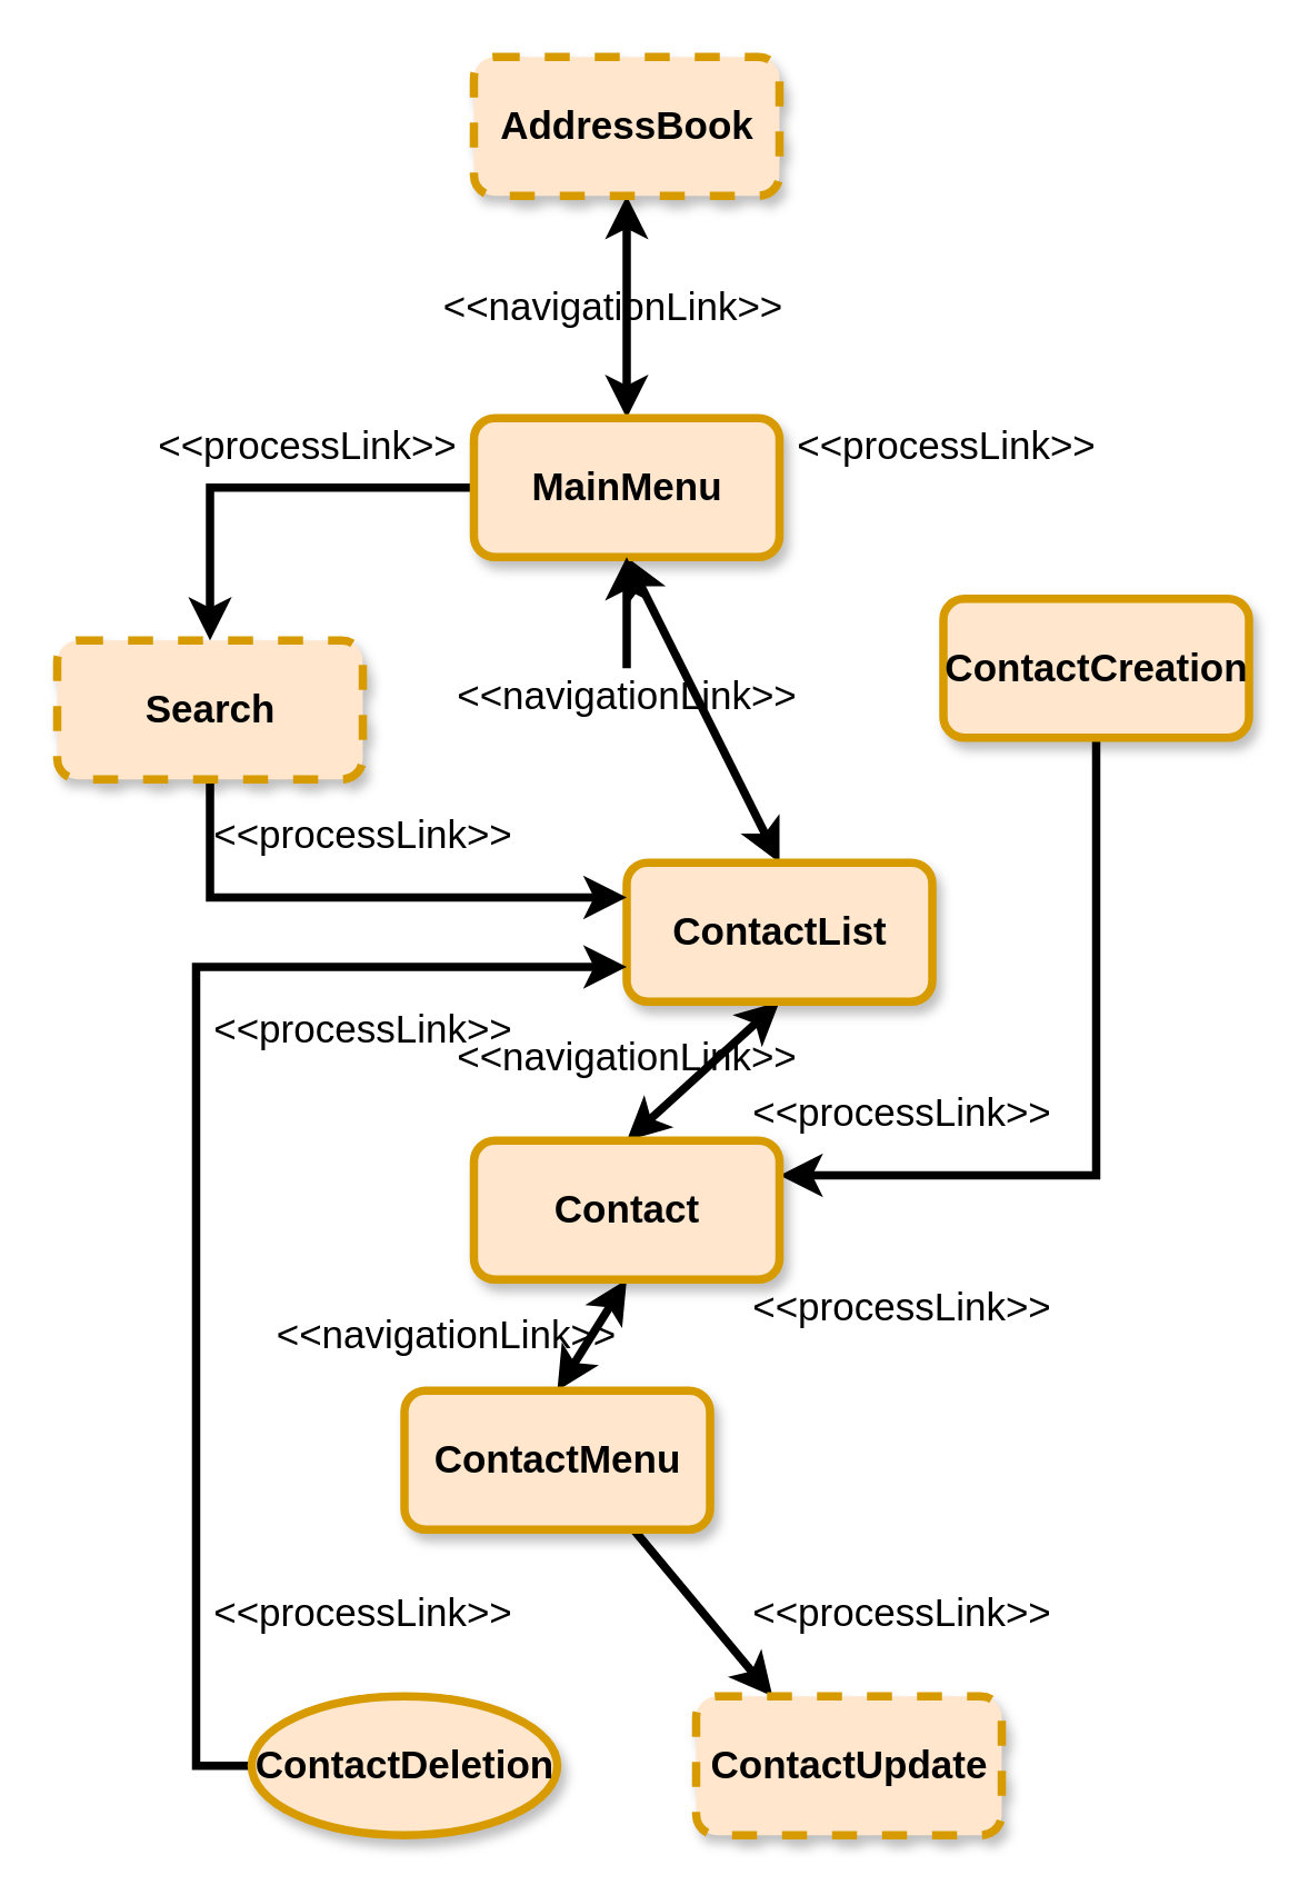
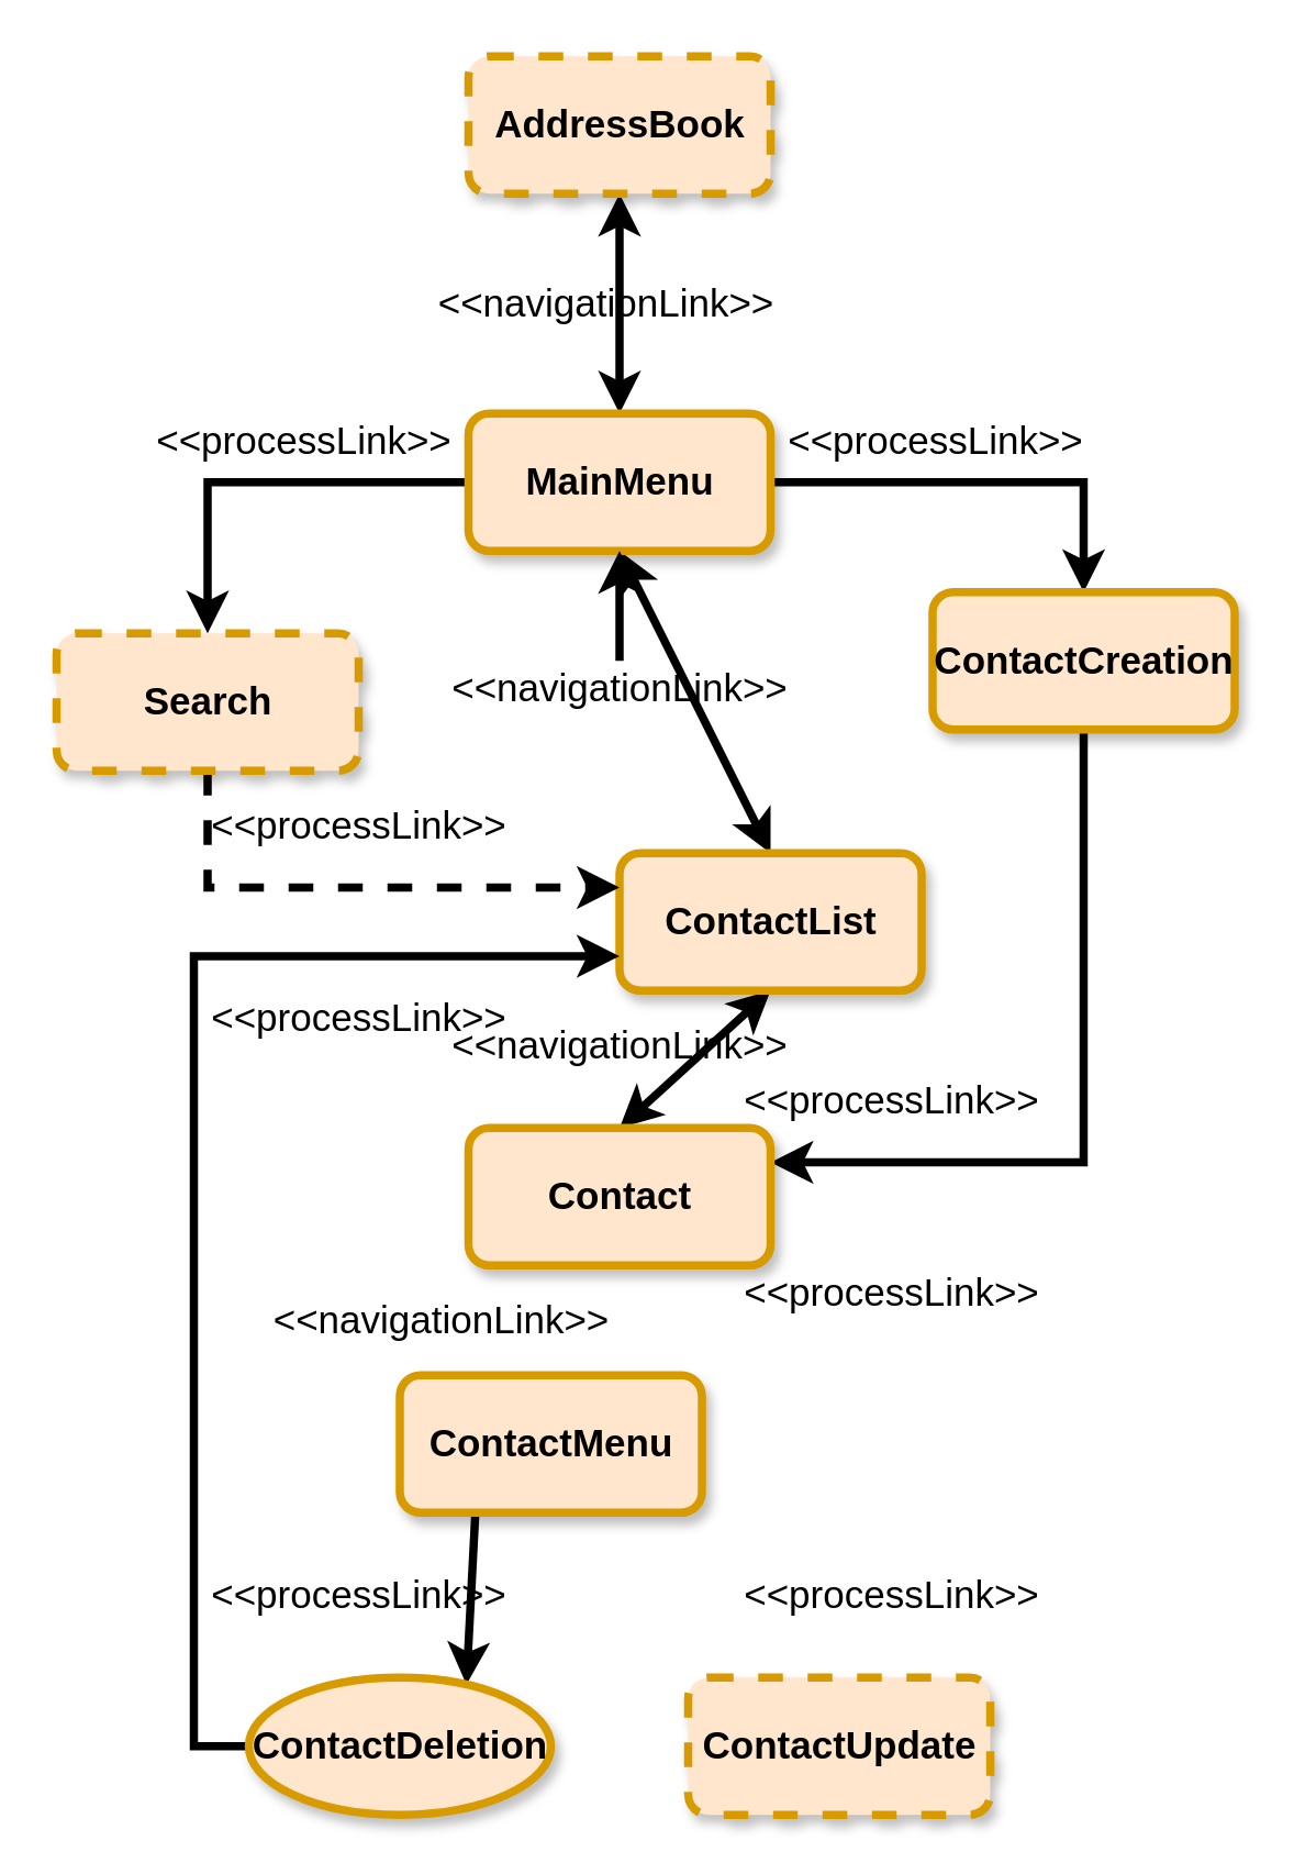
+ <mxCell id="6" style="edgeStyle=orthogonalEdgeStyle;rounded=0;orthogonalLoop=1;jettySize=auto;html=1;exitX=1;exitY=0.5;exitDx=0;exitDy=0;entryX=0.5;entryY=0;entryDx=0;entryDy=0;fontSize=14;startArrow=none;startFill=0;strokeWidth=3;" edge="1" parent="1" source="7" target="13"><mxGeometry relative="1" as="geometry" /></mxCell>
- <mxCell id="10" style="edgeStyle=orthogonalEdgeStyle;rounded=0;orthogonalLoop=1;jettySize=auto;html=1;exitX=0.5;exitY=1;exitDx=0;exitDy=0;entryX=0;entryY=0.25;entryDx=0;entryDy=0;fontSize=14;startArrow=none;startFill=0;strokeWidth=3;" edge="1" parent="1" source="11" target="9"><mxGeometry relative="1" as="geometry" /></mxCell>
+ <mxCell id="10" style="edgeStyle=orthogonalEdgeStyle;rounded=0;orthogonalLoop=1;jettySize=auto;html=1;exitX=0.5;exitY=1;exitDx=0;exitDy=0;entryX=0;entryY=0.25;entryDx=0;entryDy=0;fontSize=14;startArrow=none;startFill=0;strokeWidth=3;dashed=1;" edge="1" parent="1" source="11" target="9"><mxGeometry relative="1" as="geometry" /></mxCell>
- <mxCell id="14" style="edgeStyle=none;rounded=0;orthogonalLoop=1;jettySize=auto;html=1;exitX=0.5;exitY=1;exitDx=0;exitDy=0;entryX=0.5;entryY=0;entryDx=0;entryDy=0;fontSize=14;startArrow=classic;startFill=1;strokeWidth=3;" edge="1" parent="1" source="15" target="18"><mxGeometry relative="1" as="geometry" /></mxCell>
+ <mxCell id="17" style="edgeStyle=none;rounded=0;orthogonalLoop=1;jettySize=auto;html=1;exitX=0.25;exitY=1;exitDx=0;exitDy=0;entryX=0.75;entryY=0;entryDx=0;entryDy=0;fontSize=14;startArrow=none;startFill=0;strokeWidth=3;" edge="1" parent="1" source="18" target="20"><mxGeometry relative="1" as="geometry" /></mxCell>
- <mxCell id="16" style="edgeStyle=none;rounded=0;orthogonalLoop=1;jettySize=auto;html=1;exitX=0.75;exitY=1;exitDx=0;exitDy=0;entryX=0.25;entryY=0;entryDx=0;entryDy=0;fontSize=14;startArrow=none;startFill=0;strokeWidth=3;" edge="1" parent="1" source="18" target="21"><mxGeometry relative="1" as="geometry" /></mxCell>
